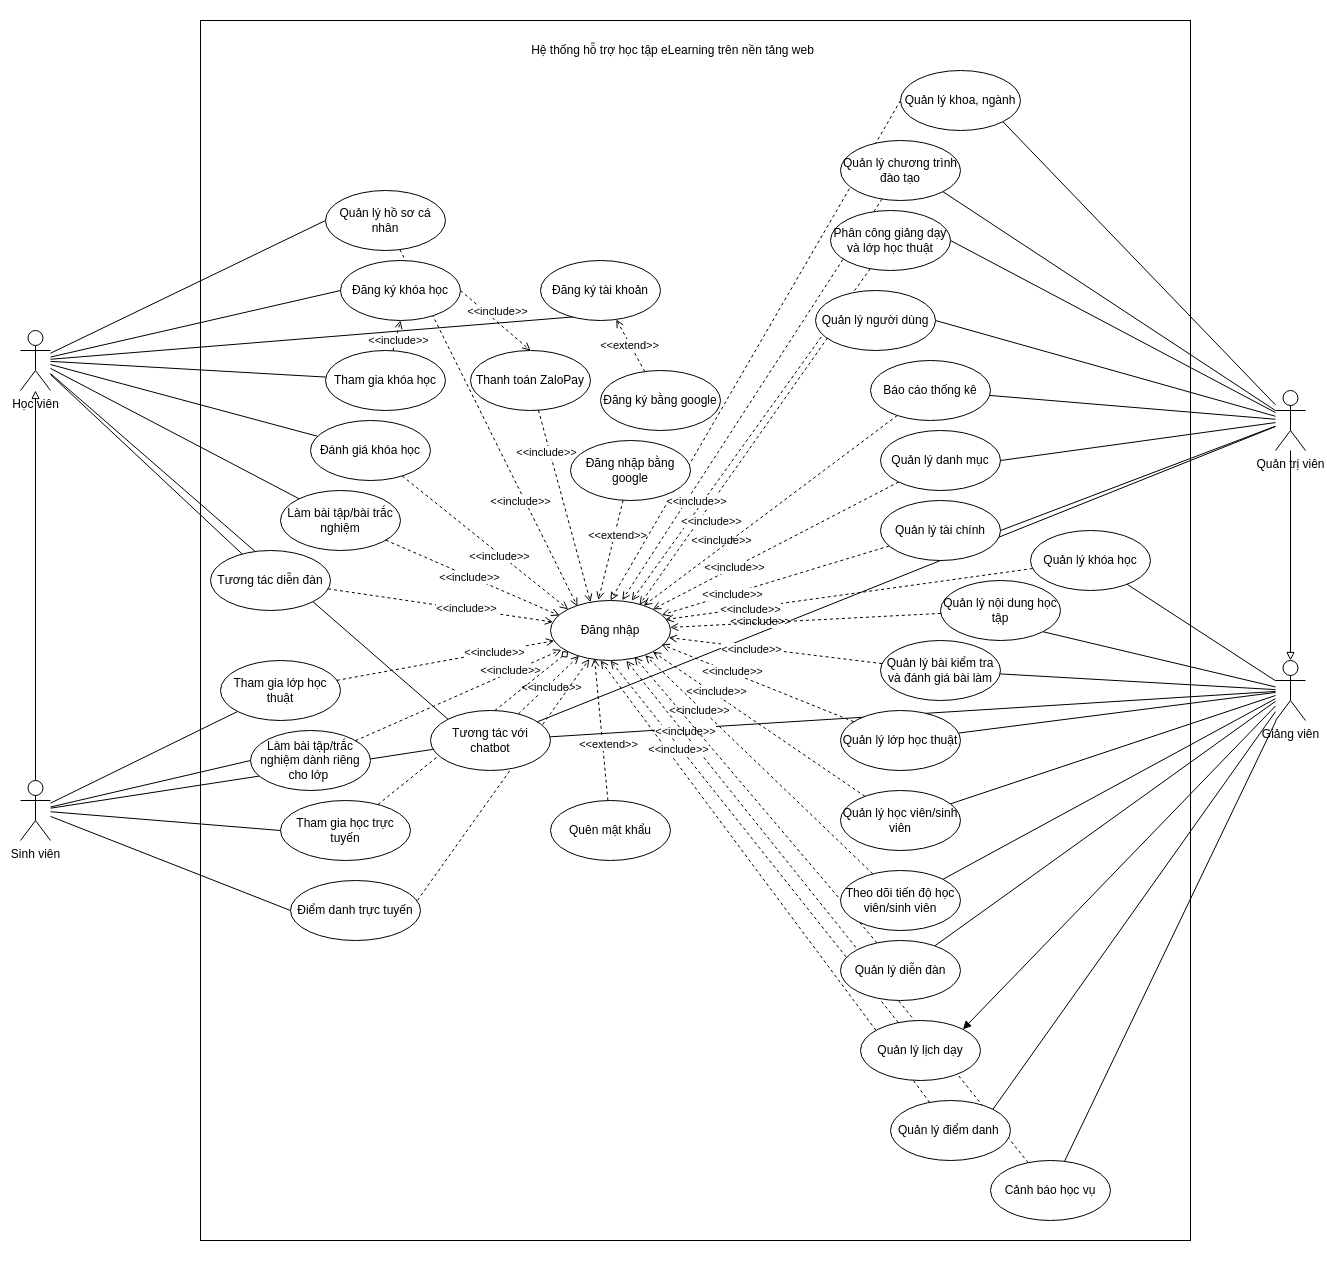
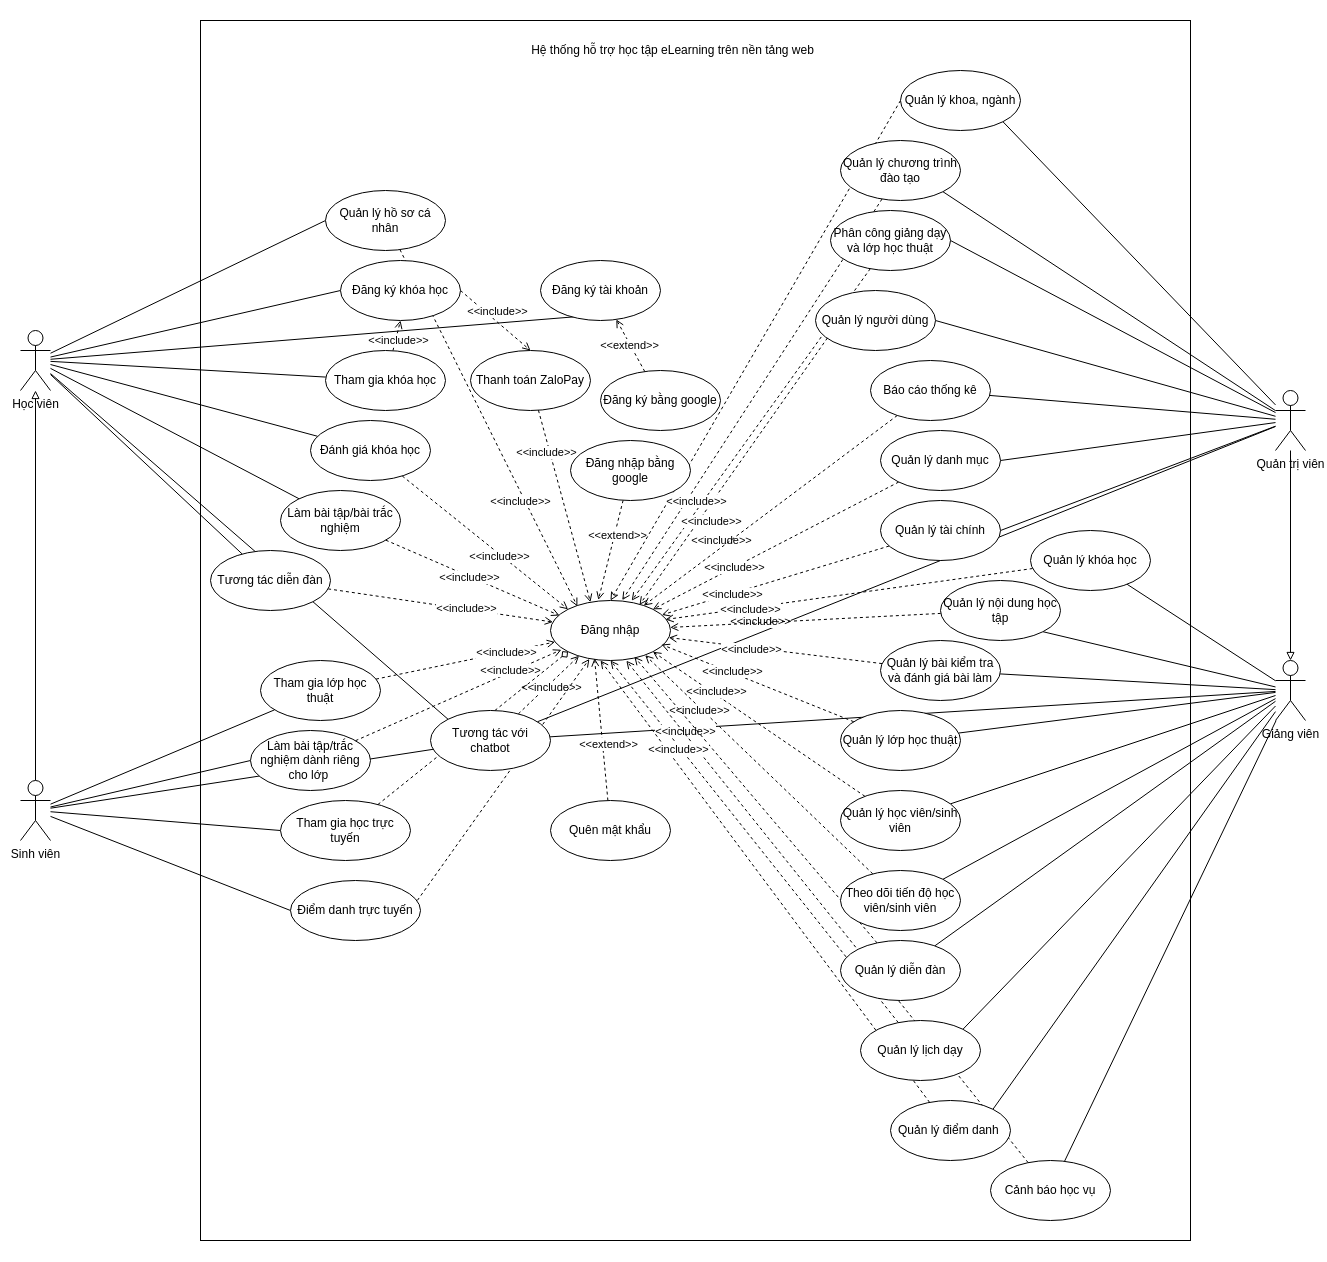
- <mxCell id="100" value="&lt;span style=&quot;white-space-collapse: preserve;&quot;&gt;Tham gia lớp học thuật&lt;/span&gt;" style="ellipse;whiteSpace=wrap;html=1;" parent="1" vertex="1"><mxGeometry x="220" y="660" width="120" height="60" as="geometry" /></mxCell>
+ <mxCell id="100" value="&lt;span style=&quot;white-space-collapse: preserve;&quot;&gt;Tham gia lớp học thuật&lt;/span&gt;" style="ellipse;whiteSpace=wrap;html=1;" parent="1" vertex="1"><mxGeometry x="260" y="660" width="120" height="60" as="geometry" /></mxCell>
- <mxCell id="33" style="rounded=0;orthogonalLoop=1;jettySize=auto;html=1;entryX=1;entryY=0;entryDx=0;entryDy=0;endArrow=block;startFill=0;" parent="1" source="34" target="121" edge="1"><mxGeometry relative="1" as="geometry" /></mxCell>
+ <mxCell id="33" style="rounded=0;orthogonalLoop=1;jettySize=auto;html=1;entryX=1;entryY=0;entryDx=0;entryDy=0;endArrow=none;startFill=0;" parent="1" source="34" target="121" edge="1"><mxGeometry relative="1" as="geometry" /></mxCell>
